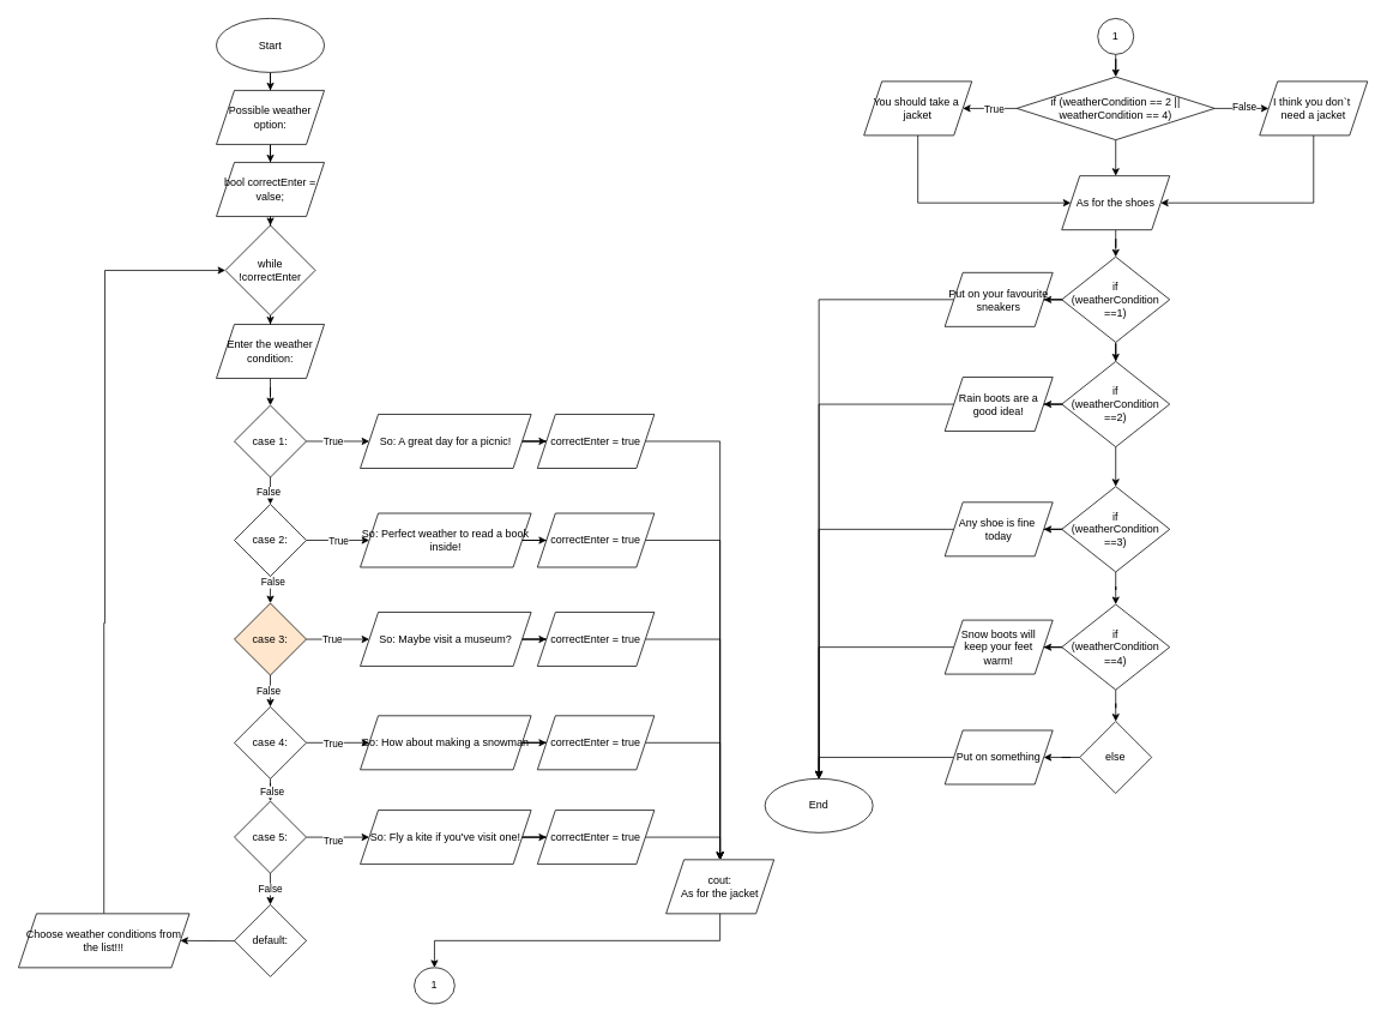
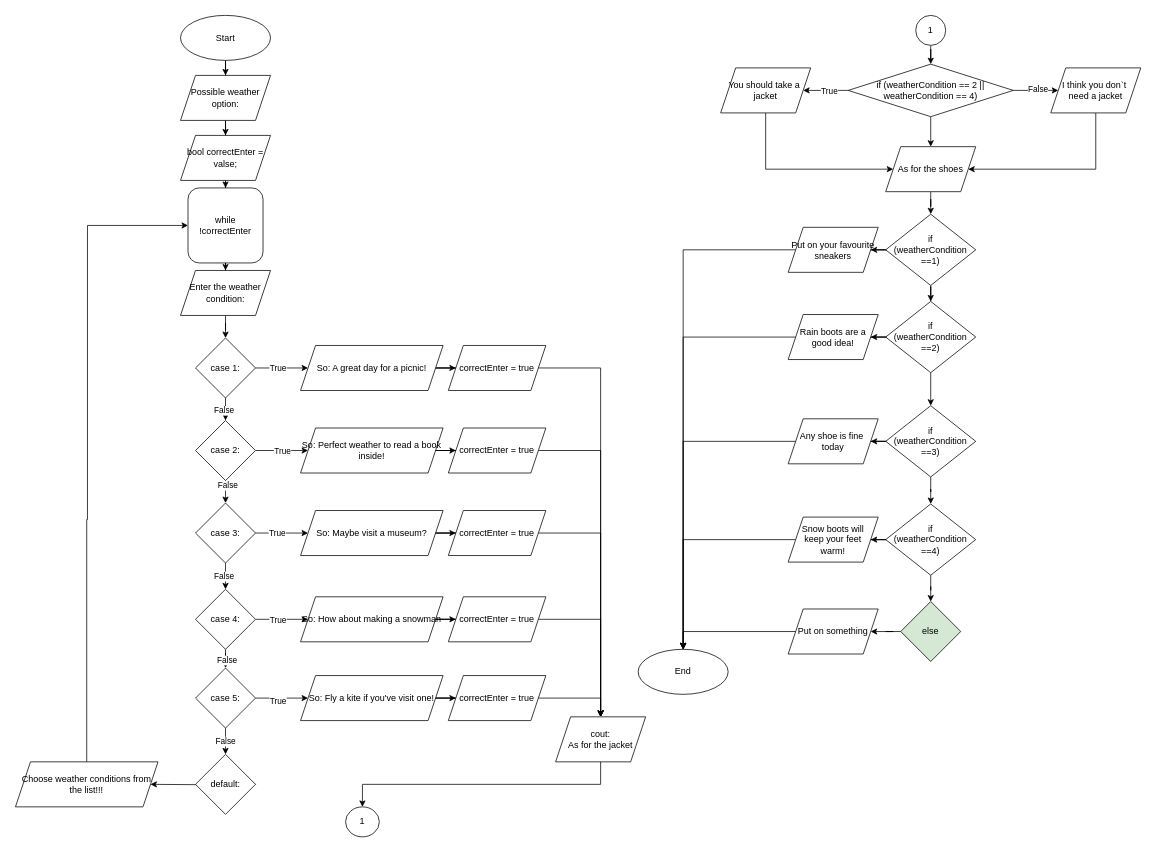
- <mxCell id="9" value="while&lt;div&gt;!correctEnter&lt;/div&gt;" style="rhombus;whiteSpace=wrap;html=1;" parent="1" vertex="1"><mxGeometry x="250" y="250" width="100" height="100" as="geometry" /></mxCell>
+ <mxCell id="9" value="while&lt;div&gt;!correctEnter&lt;/div&gt;" style="whiteSpace=wrap;html=1;rounded=1;" parent="1" vertex="1"><mxGeometry x="250" y="250" width="100" height="100" as="geometry" /></mxCell>
- <mxCell id="28" value="case 3:" style="rhombus;whiteSpace=wrap;html=1;fillColor=#ffe6cc;" parent="1" vertex="1"><mxGeometry x="260" y="670" width="80" height="80" as="geometry" /></mxCell>
+ <mxCell id="28" value="case 3:" style="rhombus;whiteSpace=wrap;html=1;" parent="1" vertex="1"><mxGeometry x="260" y="670" width="80" height="80" as="geometry" /></mxCell>
- <mxCell id="98" value="else" style="rhombus;whiteSpace=wrap;html=1;" parent="1" vertex="1"><mxGeometry x="1200" y="801.25" width="80" height="80" as="geometry" /></mxCell>
+ <mxCell id="98" value="else" style="rhombus;whiteSpace=wrap;html=1;fillColor=#d5e8d4;" parent="1" vertex="1"><mxGeometry x="1200" y="801.25" width="80" height="80" as="geometry" /></mxCell>
